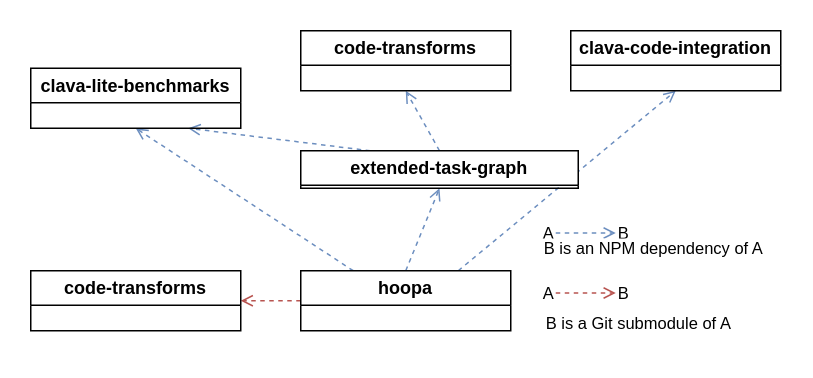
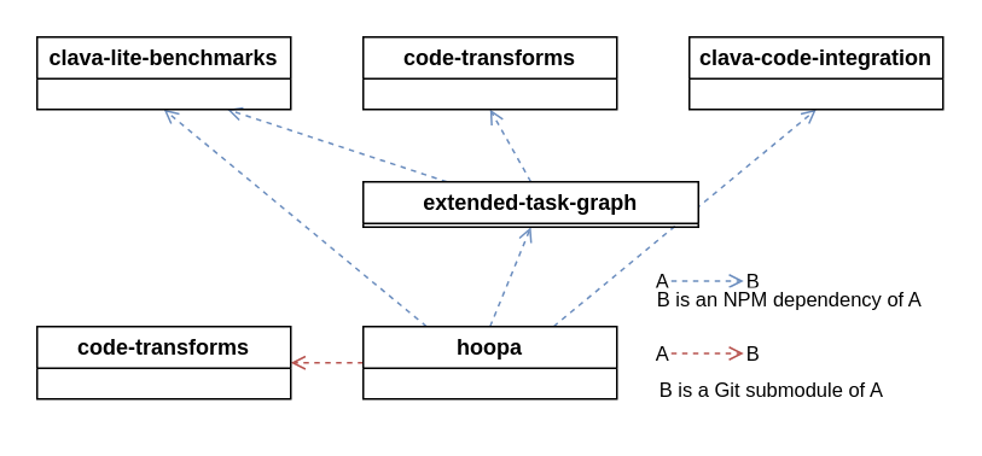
- <mxCell id="12" value="clava-lite-benchmarks" style="swimlane;whiteSpace=wrap;html=1;swimlaneLine=1;collapsible=0;" vertex="1" parent="1"><mxGeometry x="20" y="45" width="140" height="40" as="geometry"><mxRectangle x="270" y="280" width="160" height="30" as="alternateBounds" /></mxGeometry></mxCell>
+ <mxCell id="12" value="clava-lite-benchmarks" style="swimlane;whiteSpace=wrap;html=1;swimlaneLine=1;collapsible=0;" vertex="1" parent="1"><mxGeometry x="20" y="20" width="140" height="40" as="geometry"><mxRectangle x="270" y="280" width="160" height="30" as="alternateBounds" /></mxGeometry></mxCell>
